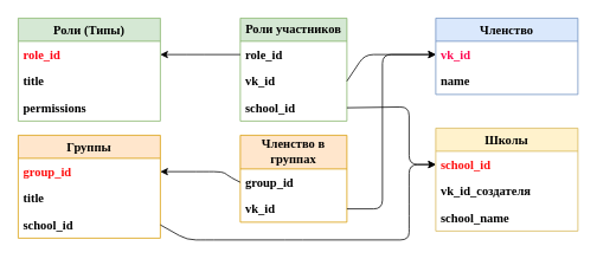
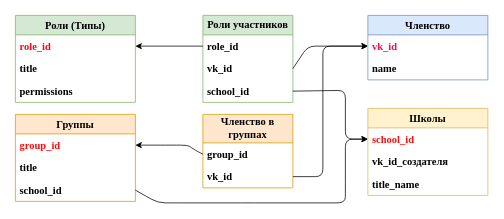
- <mxCell id="8" value="school_name&#10;" style="text;strokeColor=none;fillColor=none;spacingLeft=4;spacingRight=4;overflow=hidden;rotatable=0;points=[[0,0.5],[1,0.5]];portConstraint=eastwest;fontSize=14;fontFamily=Comic Sans MS;fontStyle=1" parent="5" vertex="1"><mxGeometry y="86" width="160" height="30" as="geometry" /></mxCell>
+ <mxCell id="8" value="title_name&#10;" style="text;strokeColor=none;fillColor=none;spacingLeft=4;spacingRight=4;overflow=hidden;rotatable=0;points=[[0,0.5],[1,0.5]];portConstraint=eastwest;fontSize=14;fontFamily=Comic Sans MS;fontStyle=1" parent="5" vertex="1"><mxGeometry y="86" width="160" height="30" as="geometry" /></mxCell>
